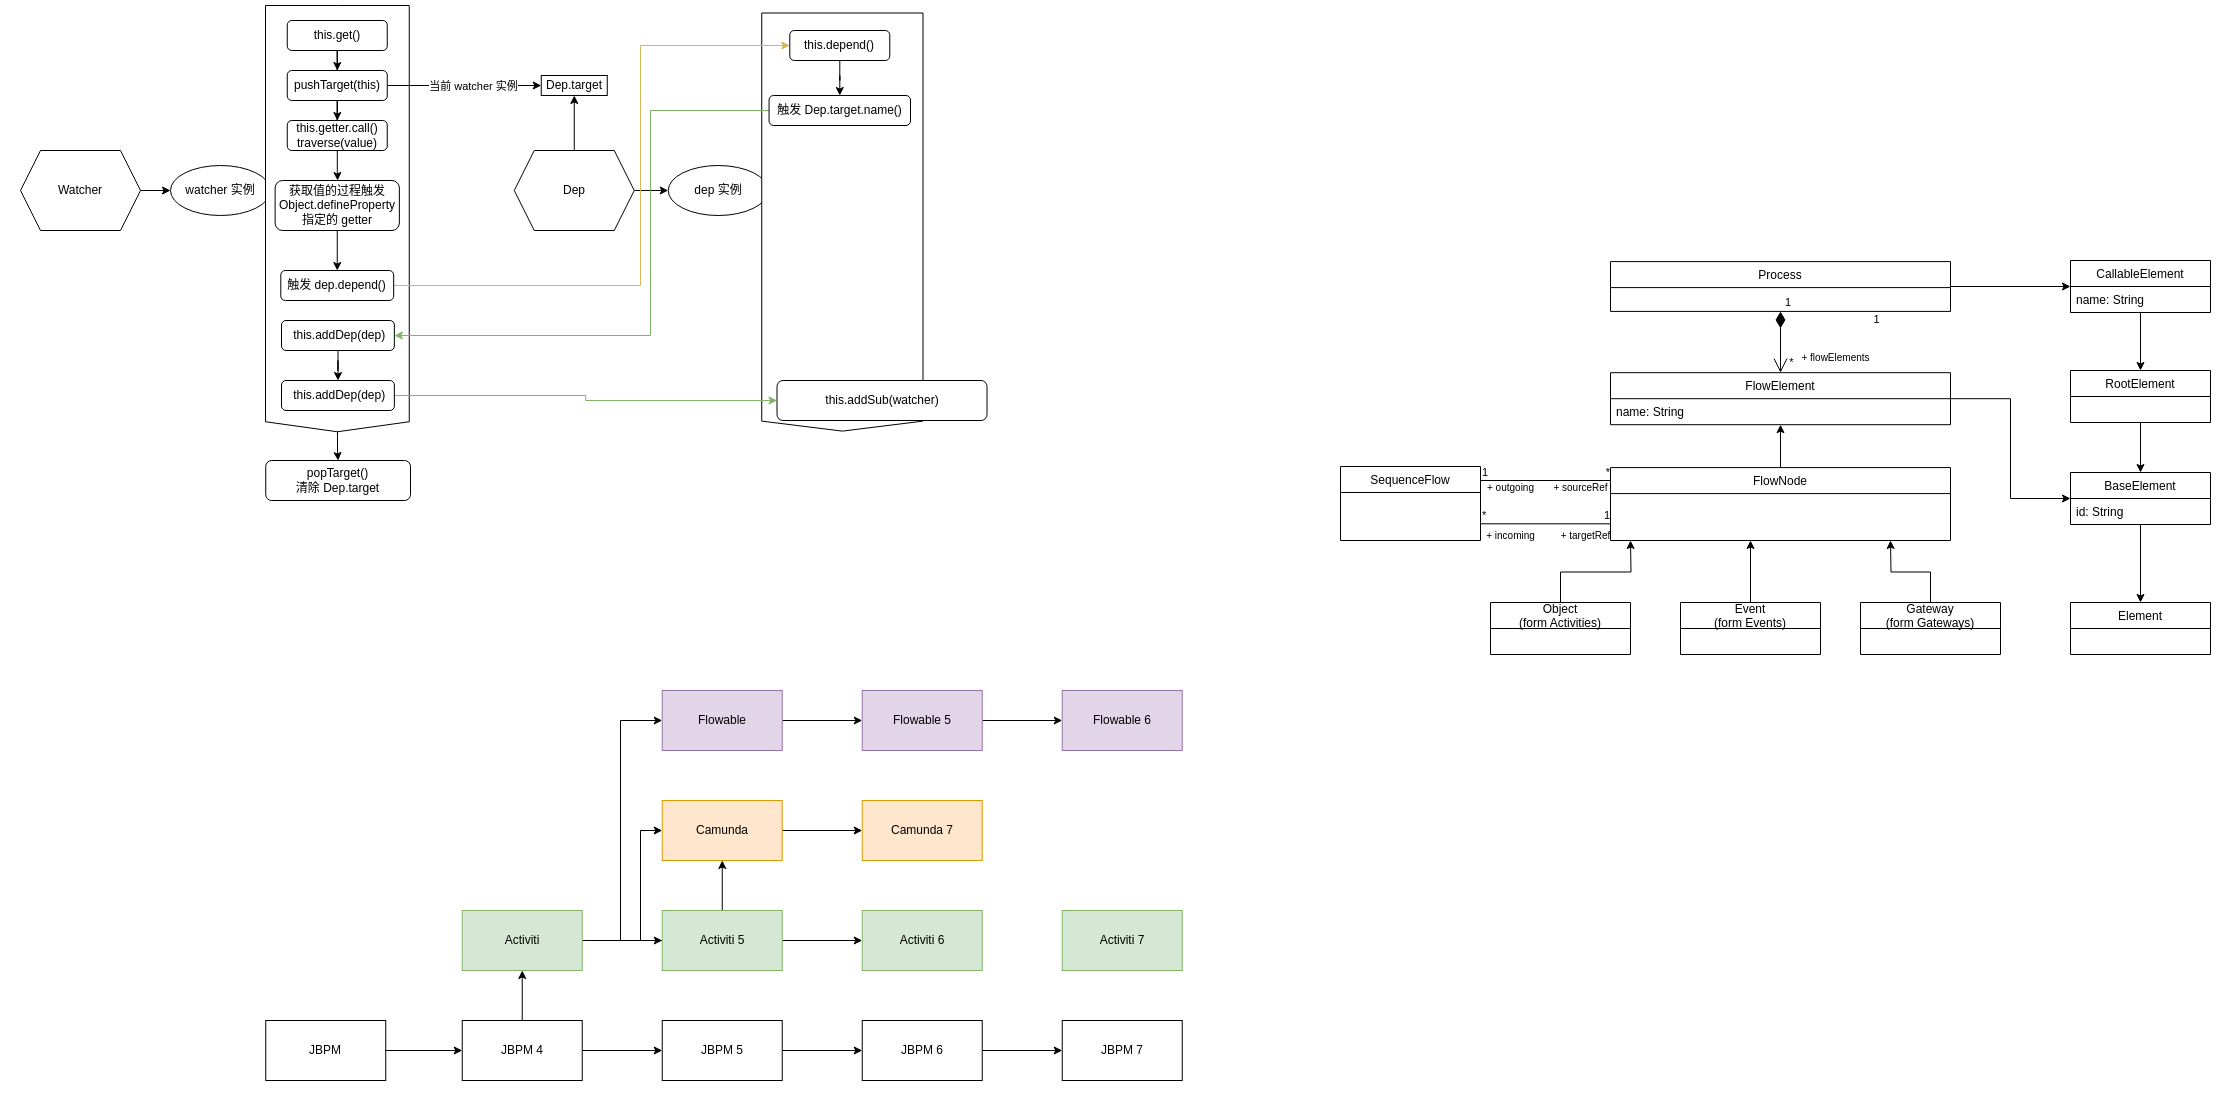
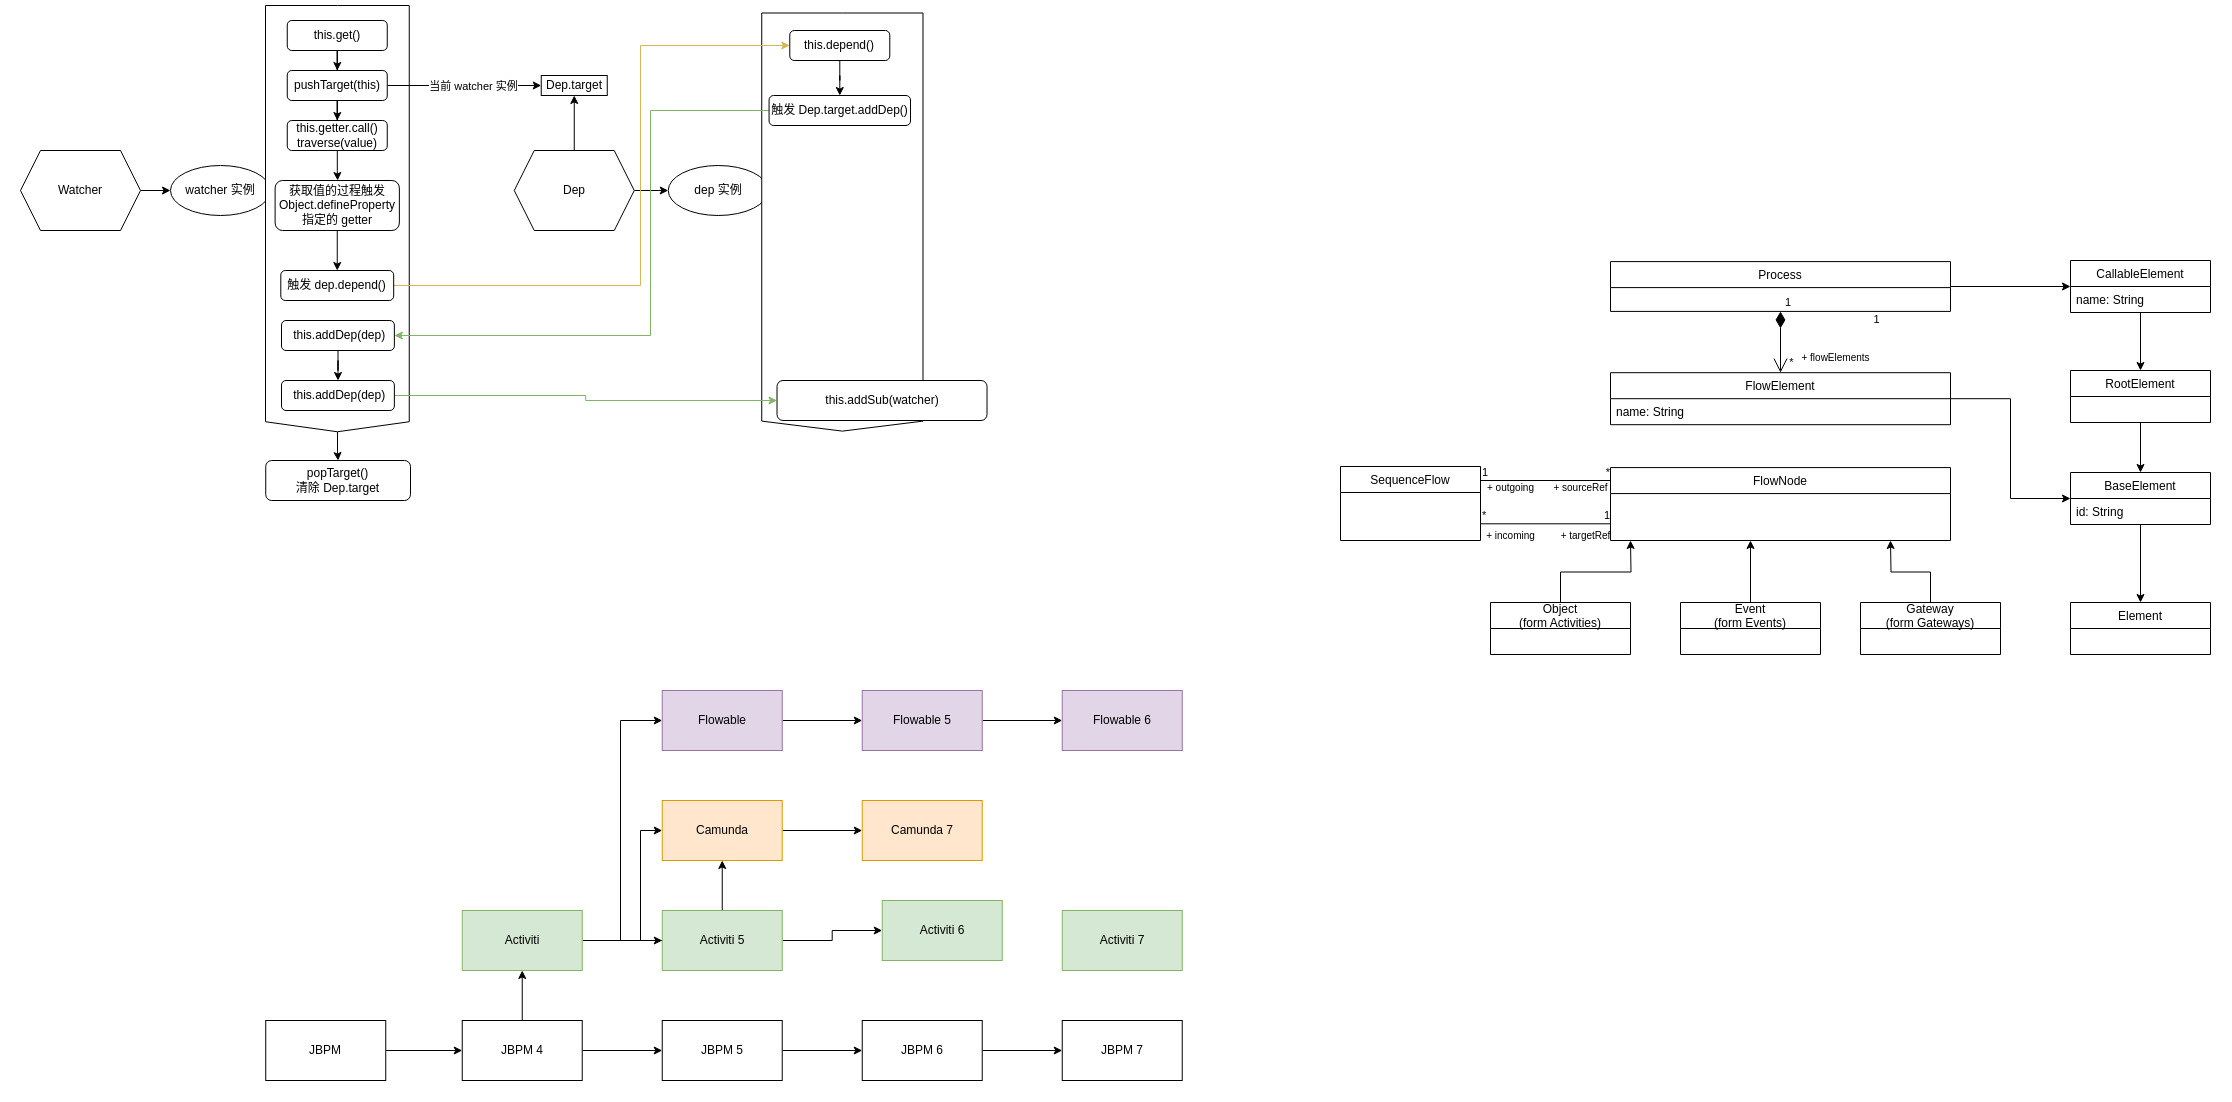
- <mxCell id="28" value="触发 Dep.target.name()" style="rounded=1;whiteSpace=wrap;html=1;" parent="1" vertex="1"><mxGeometry x="768.57" y="95" width="141.43" height="30" as="geometry" /></mxCell>
+ <mxCell id="28" value="触发 Dep.target.addDep()" style="rounded=1;whiteSpace=wrap;html=1;" parent="1" vertex="1"><mxGeometry x="768.57" y="95" width="141.43" height="30" as="geometry" /></mxCell>
- <mxCell id="54" style="edgeStyle=orthogonalEdgeStyle;rounded=0;orthogonalLoop=1;jettySize=auto;html=1;" parent="1" source="55" target="46" edge="1"><mxGeometry relative="1" as="geometry" /></mxCell>
- <mxCell id="89" value="Activiti 6" style="rounded=0;whiteSpace=wrap;html=1;fillColor=#d5e8d4;strokeColor=#82b366;" parent="1" vertex="1"><mxGeometry x="861.74" y="910" width="120" height="60" as="geometry" /></mxCell>
+ <mxCell id="89" value="Activiti 6" style="rounded=0;whiteSpace=wrap;html=1;fillColor=#d5e8d4;strokeColor=#82b366;" parent="1" vertex="1"><mxGeometry x="881.74" y="900" width="120" height="60" as="geometry" /></mxCell>
